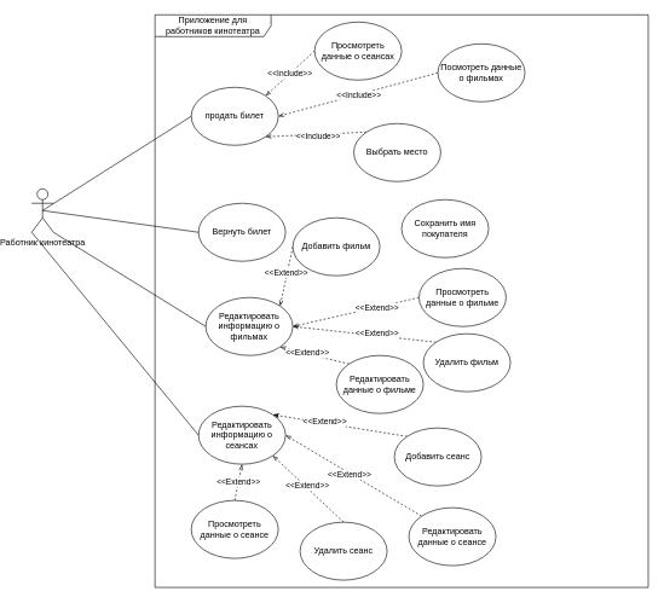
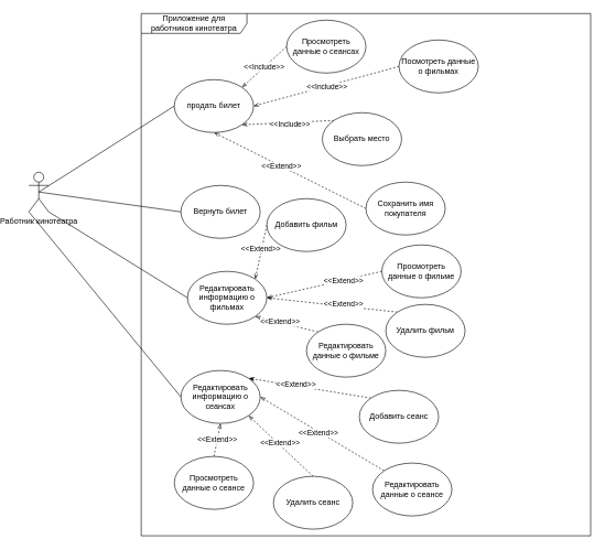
+ <mxCell id="3" style="rounded=0;orthogonalLoop=1;jettySize=auto;html=1;exitX=0.5;exitY=1;exitDx=0;exitDy=0;entryX=0;entryY=0.5;entryDx=0;entryDy=0;endArrow=none;endFill=0;dashed=1;startArrow=openThin;startFill=0;" edge="1" parent="2" source="5" target="18"><mxGeometry relative="1" as="geometry" /></mxCell>
+ <mxCell id="4" value="&amp;lt;&amp;lt;Extend&amp;gt;&amp;gt;" style="edgeLabel;html=1;align=center;verticalAlign=middle;resizable=0;points=[];" connectable="0" vertex="1" parent="3"><mxGeometry x="-0.111" relative="1" as="geometry"><mxPoint as="offset" /></mxGeometry></mxCell>
